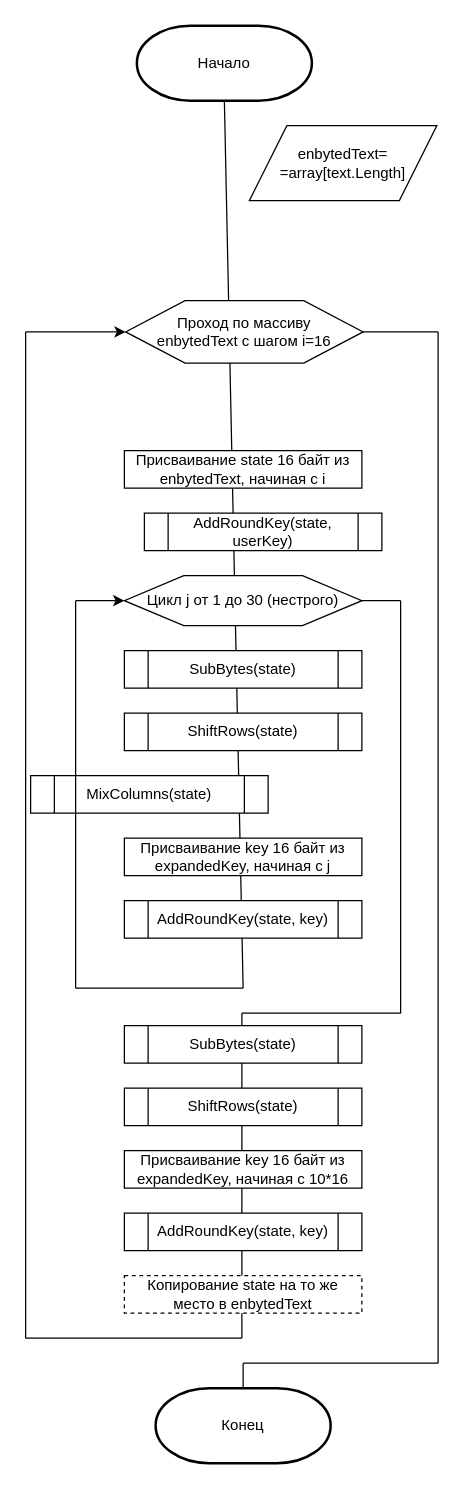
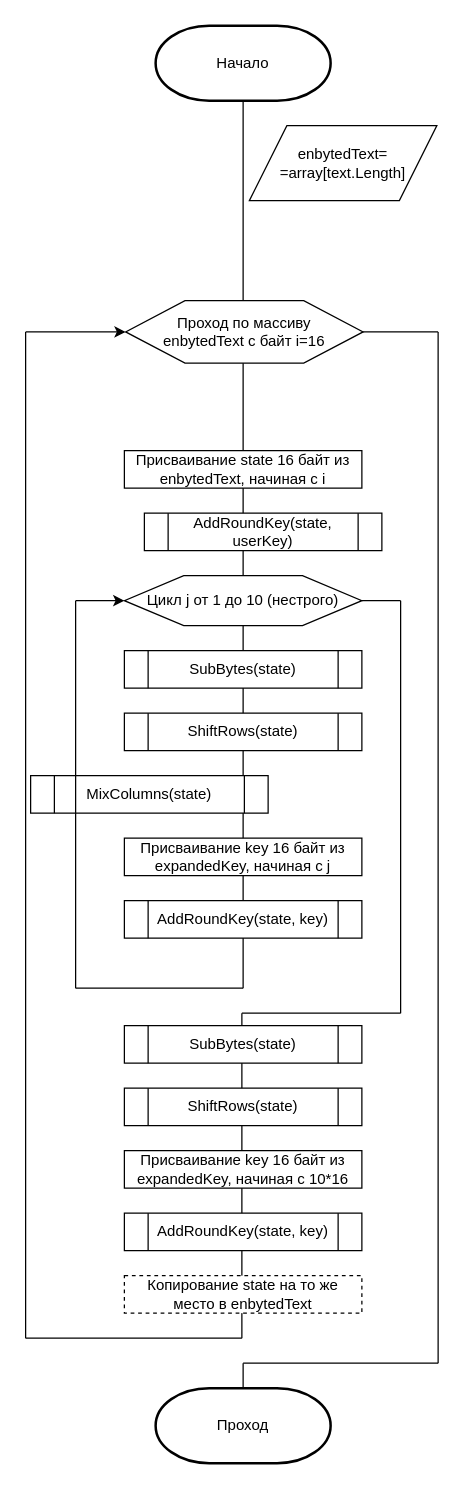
- <mxCell id="2" value="Начало" style="strokeWidth=2;html=1;shape=mxgraph.flowchart.terminator;whiteSpace=wrap;" parent="1" vertex="1"><mxGeometry x="109" y="20" width="140" height="60" as="geometry" /></mxCell>
+ <mxCell id="2" value="Начало" style="strokeWidth=2;html=1;shape=mxgraph.flowchart.terminator;whiteSpace=wrap;" parent="1" vertex="1"><mxGeometry x="124" y="20" width="140" height="60" as="geometry" /></mxCell>
- <mxCell id="6" value="Проход по массиву &lt;br&gt;enbytedText с шагом i=16" style="shape=hexagon;perimeter=hexagonPerimeter2;whiteSpace=wrap;html=1;fontSize=12;" parent="1" vertex="1"><mxGeometry x="100" y="240" width="190" height="50" as="geometry" /></mxCell>
+ <mxCell id="6" value="Проход по массиву &lt;br&gt;enbytedText с байт i=16" style="shape=hexagon;perimeter=hexagonPerimeter2;whiteSpace=wrap;html=1;fontSize=12;" parent="1" vertex="1"><mxGeometry x="100" y="240" width="190" height="50" as="geometry" /></mxCell>
- <mxCell id="9" value="Цикл j от 1 до 30 (нестрого)" style="shape=hexagon;perimeter=hexagonPerimeter2;whiteSpace=wrap;html=1;fontSize=12;" parent="1" vertex="1"><mxGeometry x="99" y="460" width="190" height="40" as="geometry" /></mxCell>
+ <mxCell id="9" value="Цикл j от 1 до 10 (нестрого)" style="shape=hexagon;perimeter=hexagonPerimeter2;whiteSpace=wrap;html=1;fontSize=12;" parent="1" vertex="1"><mxGeometry x="99" y="460" width="190" height="40" as="geometry" /></mxCell>
- <mxCell id="3" value="Конец" style="strokeWidth=2;html=1;shape=mxgraph.flowchart.terminator;whiteSpace=wrap;" parent="1" vertex="1"><mxGeometry x="124" y="1109.998" width="140" height="60" as="geometry" /></mxCell>
+ <mxCell id="3" value="Проход" style="strokeWidth=2;html=1;shape=mxgraph.flowchart.terminator;whiteSpace=wrap;" parent="1" vertex="1"><mxGeometry x="124" y="1109.998" width="140" height="60" as="geometry" /></mxCell>
